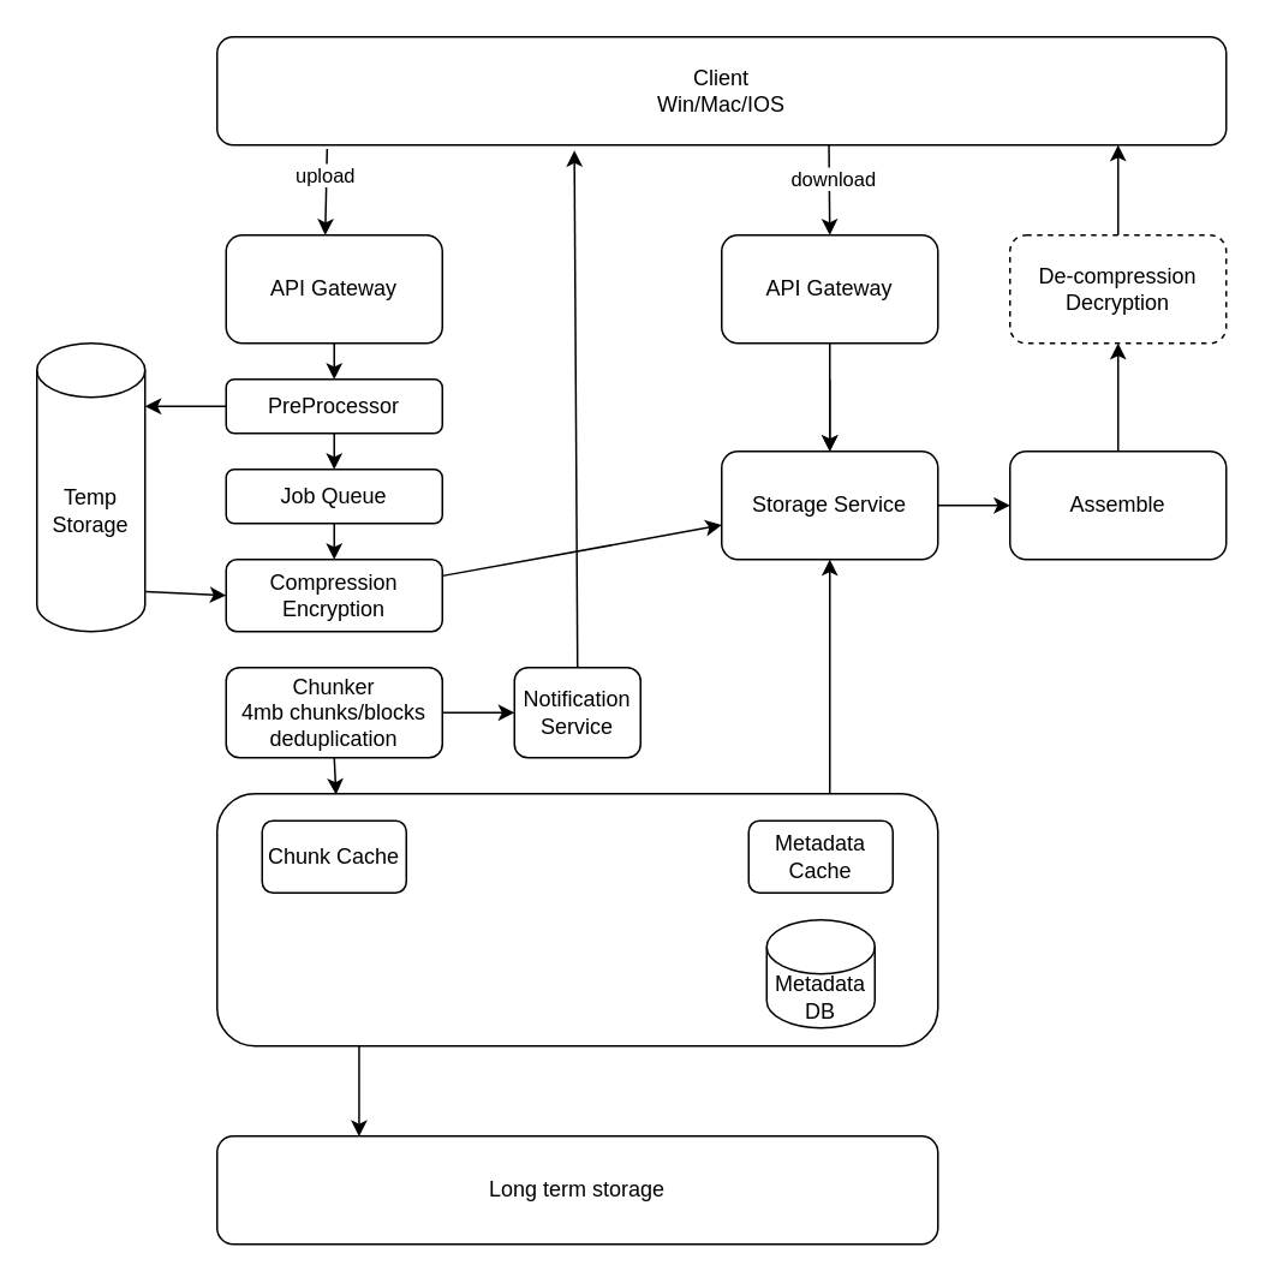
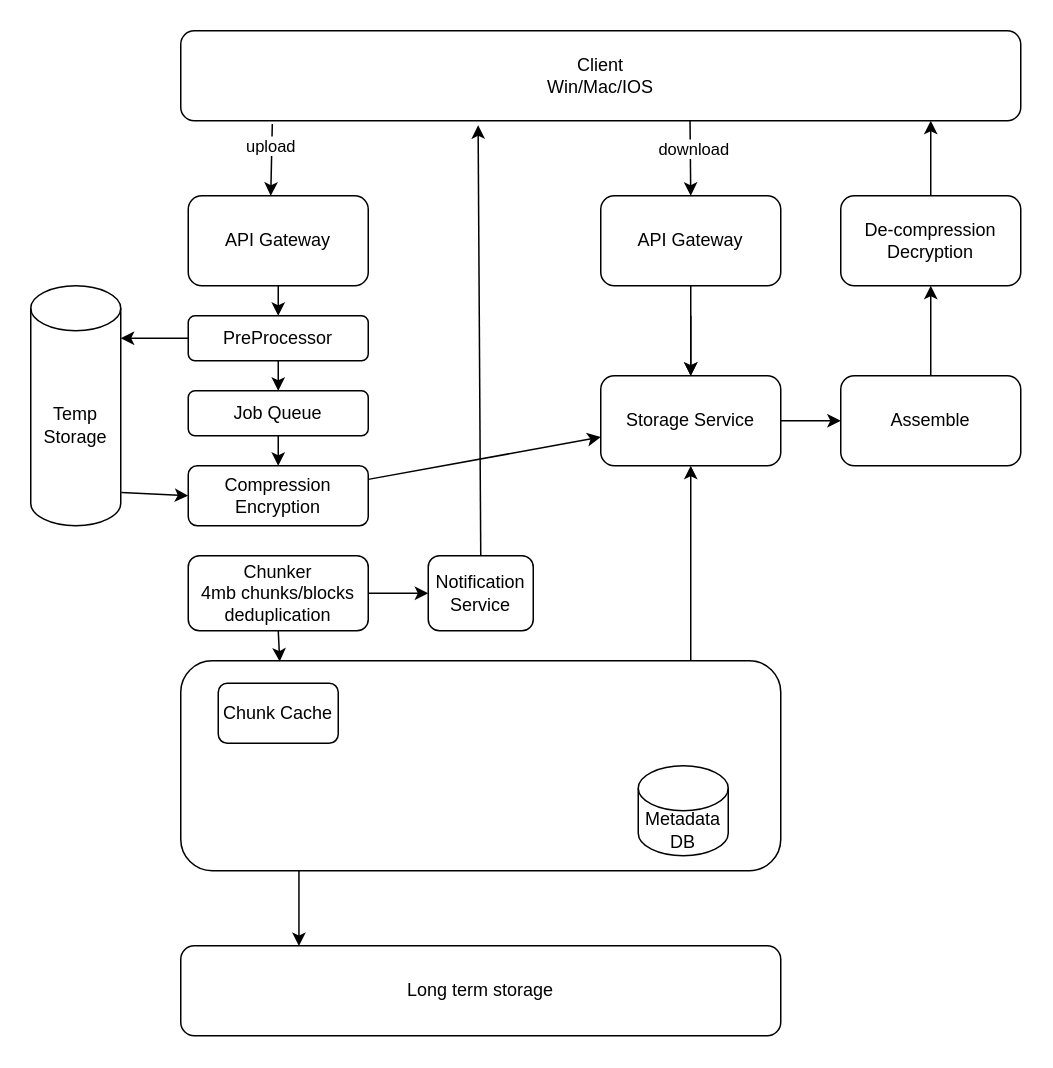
- <mxCell id="21" value="De-compression&lt;br&gt;Decryption" style="rounded=1;whiteSpace=wrap;html=1;dashed=1;" parent="1" vertex="1"><mxGeometry x="560" y="130" width="120" height="60" as="geometry" /></mxCell>
+ <mxCell id="21" value="De-compression&lt;br&gt;Decryption" style="rounded=1;whiteSpace=wrap;html=1;" parent="1" vertex="1"><mxGeometry x="560" y="130" width="120" height="60" as="geometry" /></mxCell>
- <mxCell id="29" value="Metadata Cache" style="rounded=1;whiteSpace=wrap;html=1;" parent="1" vertex="1"><mxGeometry x="415" y="455" width="80" height="40" as="geometry" /></mxCell>
